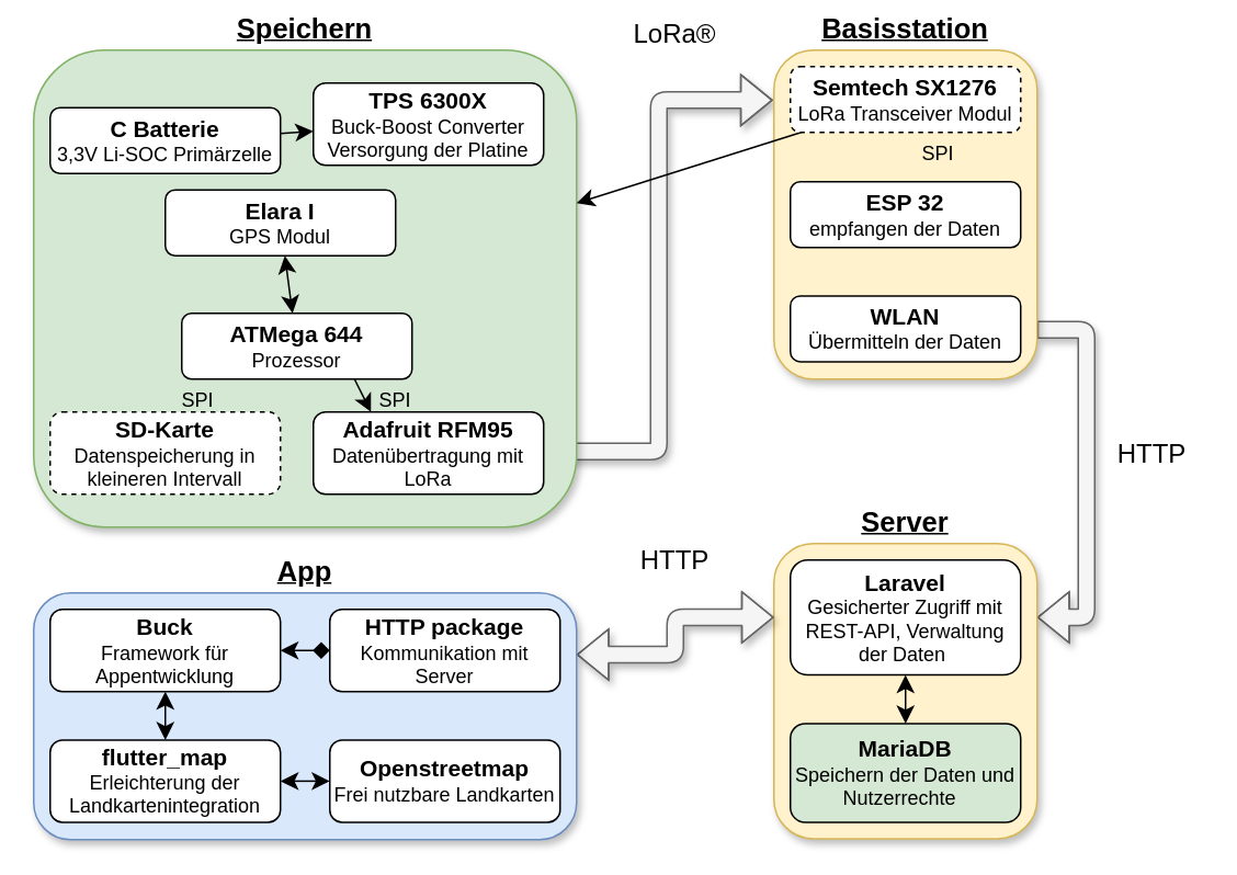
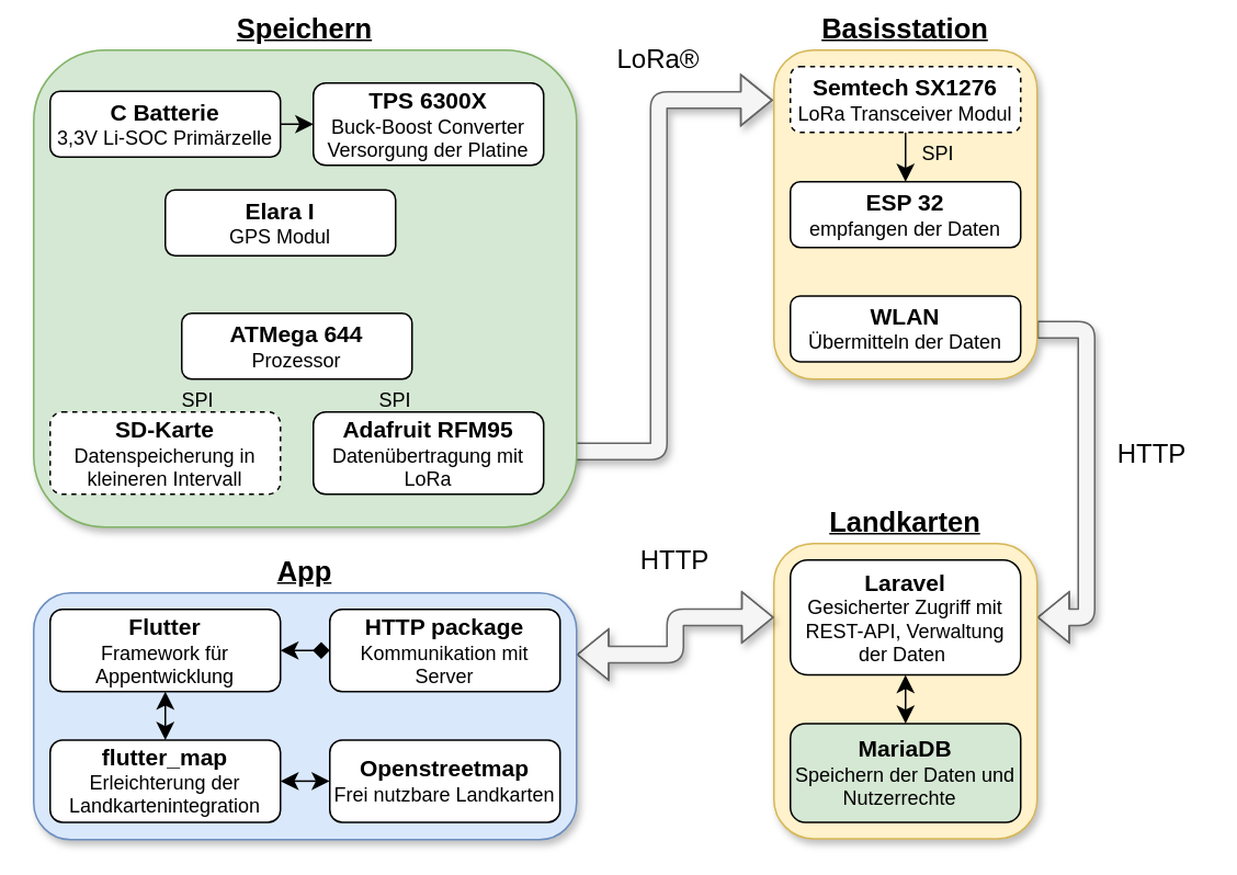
- <mxCell id="27" value="LoRa®" style="text;html=1;align=center;verticalAlign=middle;whiteSpace=wrap;rounded=0;fontSize=16;" vertex="1" parent="1"><mxGeometry x="380" y="5" width="60" height="30" as="geometry" /></mxCell>
+ <mxCell id="27" value="LoRa®" style="text;html=1;align=center;verticalAlign=middle;whiteSpace=wrap;rounded=0;fontSize=16;" vertex="1" parent="1"><mxGeometry x="370" y="20" width="60" height="30" as="geometry" /></mxCell>
- <mxCell id="25" value="&lt;span style=&quot;font-size: 14px;&quot;&gt;&lt;b&gt;C Batterie&lt;br&gt;&lt;/b&gt;&lt;/span&gt;3,3V Li-SOC Primärzelle" style="rounded=1;whiteSpace=wrap;html=1;" vertex="1" parent="1"><mxGeometry x="30" y="65" width="140" height="40" as="geometry" /></mxCell>
+ <mxCell id="25" value="&lt;span style=&quot;font-size: 14px;&quot;&gt;&lt;b&gt;C Batterie&lt;br&gt;&lt;/b&gt;&lt;/span&gt;3,3V Li-SOC Primärzelle" style="rounded=1;whiteSpace=wrap;html=1;" vertex="1" parent="1"><mxGeometry x="30" y="55" width="140" height="40" as="geometry" /></mxCell>
- <mxCell id="17" style="edgeStyle=none;curved=1;rounded=0;orthogonalLoop=1;jettySize=auto;html=1;fontSize=12;startSize=8;endSize=8;" edge="1" parent="1" source="18" target="3"><mxGeometry relative="1" as="geometry" /></mxCell>
+ <mxCell id="17" style="edgeStyle=none;curved=1;rounded=0;orthogonalLoop=1;jettySize=auto;html=1;fontSize=12;startSize=8;endSize=8;" edge="1" parent="1" source="18" target="16"><mxGeometry relative="1" as="geometry" /></mxCell>
- <mxCell id="11" style="edgeStyle=none;curved=1;rounded=0;orthogonalLoop=1;jettySize=auto;html=1;fontSize=12;startSize=8;endSize=8;startArrow=classic;startFill=1;" edge="1" parent="1" source="12" target="10"><mxGeometry relative="1" as="geometry" /></mxCell>
- <mxCell id="9" style="rounded=0;orthogonalLoop=1;jettySize=auto;html=1;entryX=0.25;entryY=0;entryDx=0;entryDy=0;fontSize=12;startSize=8;endSize=8;elbow=vertical;exitX=0.75;exitY=1;exitDx=0;exitDy=0;" edge="1" parent="1" source="10" target="14"><mxGeometry relative="1" as="geometry"><mxPoint x="179.998" y="219.43" as="sourcePoint" /><mxPoint x="240.28" y="260" as="targetPoint" /></mxGeometry></mxCell>
- <mxCell id="6" value="&lt;font style=&quot;font-size: 17px;&quot;&gt;&lt;b&gt;&lt;u&gt;Server&lt;/u&gt;&lt;/b&gt;&lt;/font&gt;" style="rounded=1;whiteSpace=wrap;html=1;labelPosition=center;verticalLabelPosition=top;align=center;verticalAlign=bottom;fillColor=#fff2cc;strokeColor=#d6b656;shadow=1;" vertex="1" parent="1"><mxGeometry x="470" y="330" width="160" height="179.43" as="geometry" /></mxCell>
+ <mxCell id="6" value="&lt;font style=&quot;font-size: 17px;&quot;&gt;&lt;b&gt;&lt;u&gt;Landkarten&lt;/u&gt;&lt;/b&gt;&lt;/font&gt;" style="rounded=1;whiteSpace=wrap;html=1;labelPosition=center;verticalLabelPosition=top;align=center;verticalAlign=bottom;fillColor=#fff2cc;strokeColor=#d6b656;shadow=1;" vertex="1" parent="1"><mxGeometry x="470" y="330" width="160" height="179.43" as="geometry" /></mxCell>
- <mxCell id="33" value="&lt;span style=&quot;font-size: 14px;&quot;&gt;&lt;b&gt;Buck&lt;br&gt;&lt;/b&gt;&lt;/span&gt;Framework für Appentwicklung" style="rounded=1;whiteSpace=wrap;html=1;" vertex="1" parent="1"><mxGeometry x="30" y="370" width="140" height="50" as="geometry" /></mxCell>
+ <mxCell id="33" value="&lt;span style=&quot;font-size: 14px;&quot;&gt;&lt;b&gt;Flutter&lt;br&gt;&lt;/b&gt;&lt;/span&gt;Framework für Appentwicklung" style="rounded=1;whiteSpace=wrap;html=1;" vertex="1" parent="1"><mxGeometry x="30" y="370" width="140" height="50" as="geometry" /></mxCell>
